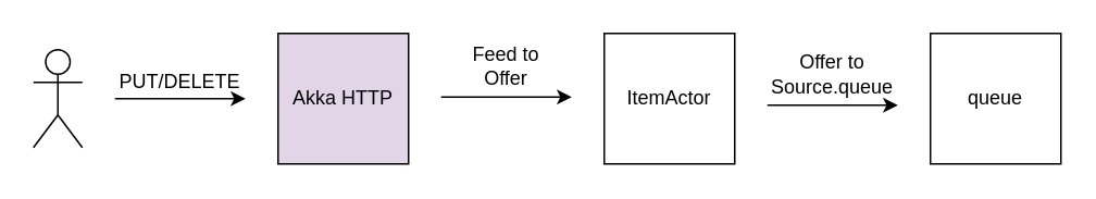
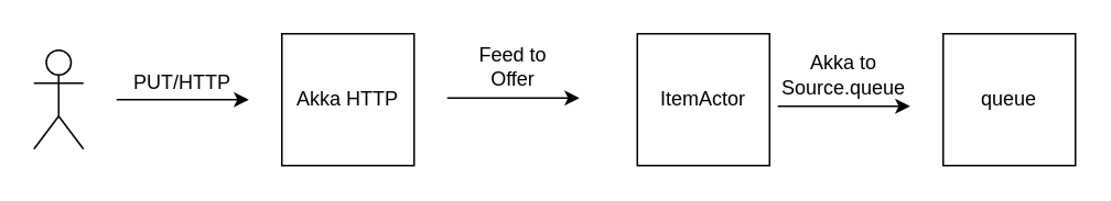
- <mxCell id="11" value="Offer to Source.queue" style="text;html=1;strokeColor=none;fillColor=none;align=center;verticalAlign=middle;whiteSpace=wrap;rounded=0;" vertex="1" parent="1"><mxGeometry x="480" y="35" width="60" height="20" as="geometry" /></mxCell>
+ <mxCell id="11" value="Akka to Source.queue" style="text;html=1;strokeColor=none;fillColor=none;align=center;verticalAlign=middle;whiteSpace=wrap;rounded=0;" vertex="1" parent="1"><mxGeometry x="480" y="35" width="60" height="20" as="geometry" /></mxCell>
- <mxCell id="5" value="PUT/DELETE" style="text;html=1;strokeColor=none;fillColor=none;align=center;verticalAlign=middle;whiteSpace=wrap;rounded=0;" vertex="1" parent="1"><mxGeometry x="90" y="40" width="40" height="20" as="geometry" /></mxCell>
+ <mxCell id="5" value="PUT/HTTP" style="text;html=1;strokeColor=none;fillColor=none;align=center;verticalAlign=middle;whiteSpace=wrap;rounded=0;" vertex="1" parent="1"><mxGeometry x="90" y="40" width="40" height="20" as="geometry" /></mxCell>
- <mxCell id="2" value="Akka HTTP" style="whiteSpace=wrap;html=1;aspect=fixed;fillColor=#e1d5e7;" vertex="1" parent="1"><mxGeometry x="170" y="20" width="80" height="80" as="geometry" /></mxCell>
+ <mxCell id="2" value="Akka HTTP" style="whiteSpace=wrap;html=1;aspect=fixed;" vertex="1" parent="1"><mxGeometry x="170" y="20" width="80" height="80" as="geometry" /></mxCell>
- <mxCell id="6" value="ItemActor" style="whiteSpace=wrap;html=1;aspect=fixed;" vertex="1" parent="1"><mxGeometry x="370" y="20" width="80" height="80" as="geometry" /></mxCell>
+ <mxCell id="6" value="ItemActor" style="whiteSpace=wrap;html=1;aspect=fixed;" vertex="1" parent="1"><mxGeometry x="385" y="20" width="80" height="80" as="geometry" /></mxCell>
